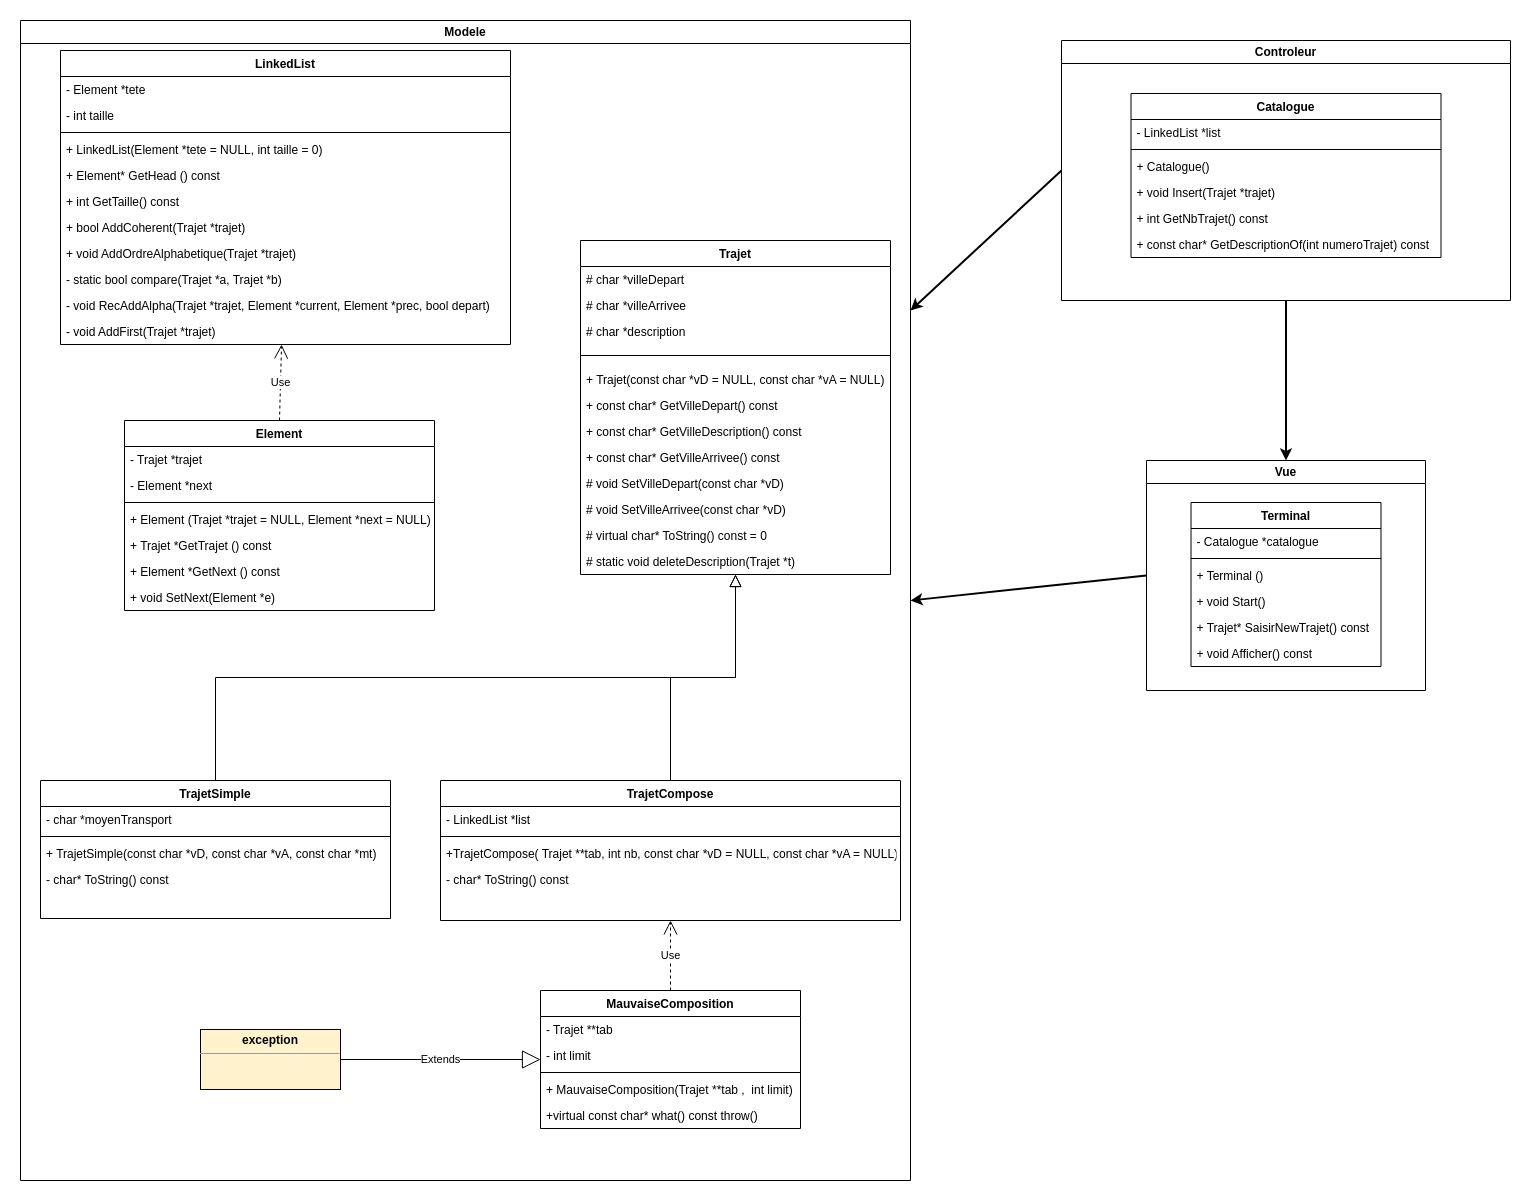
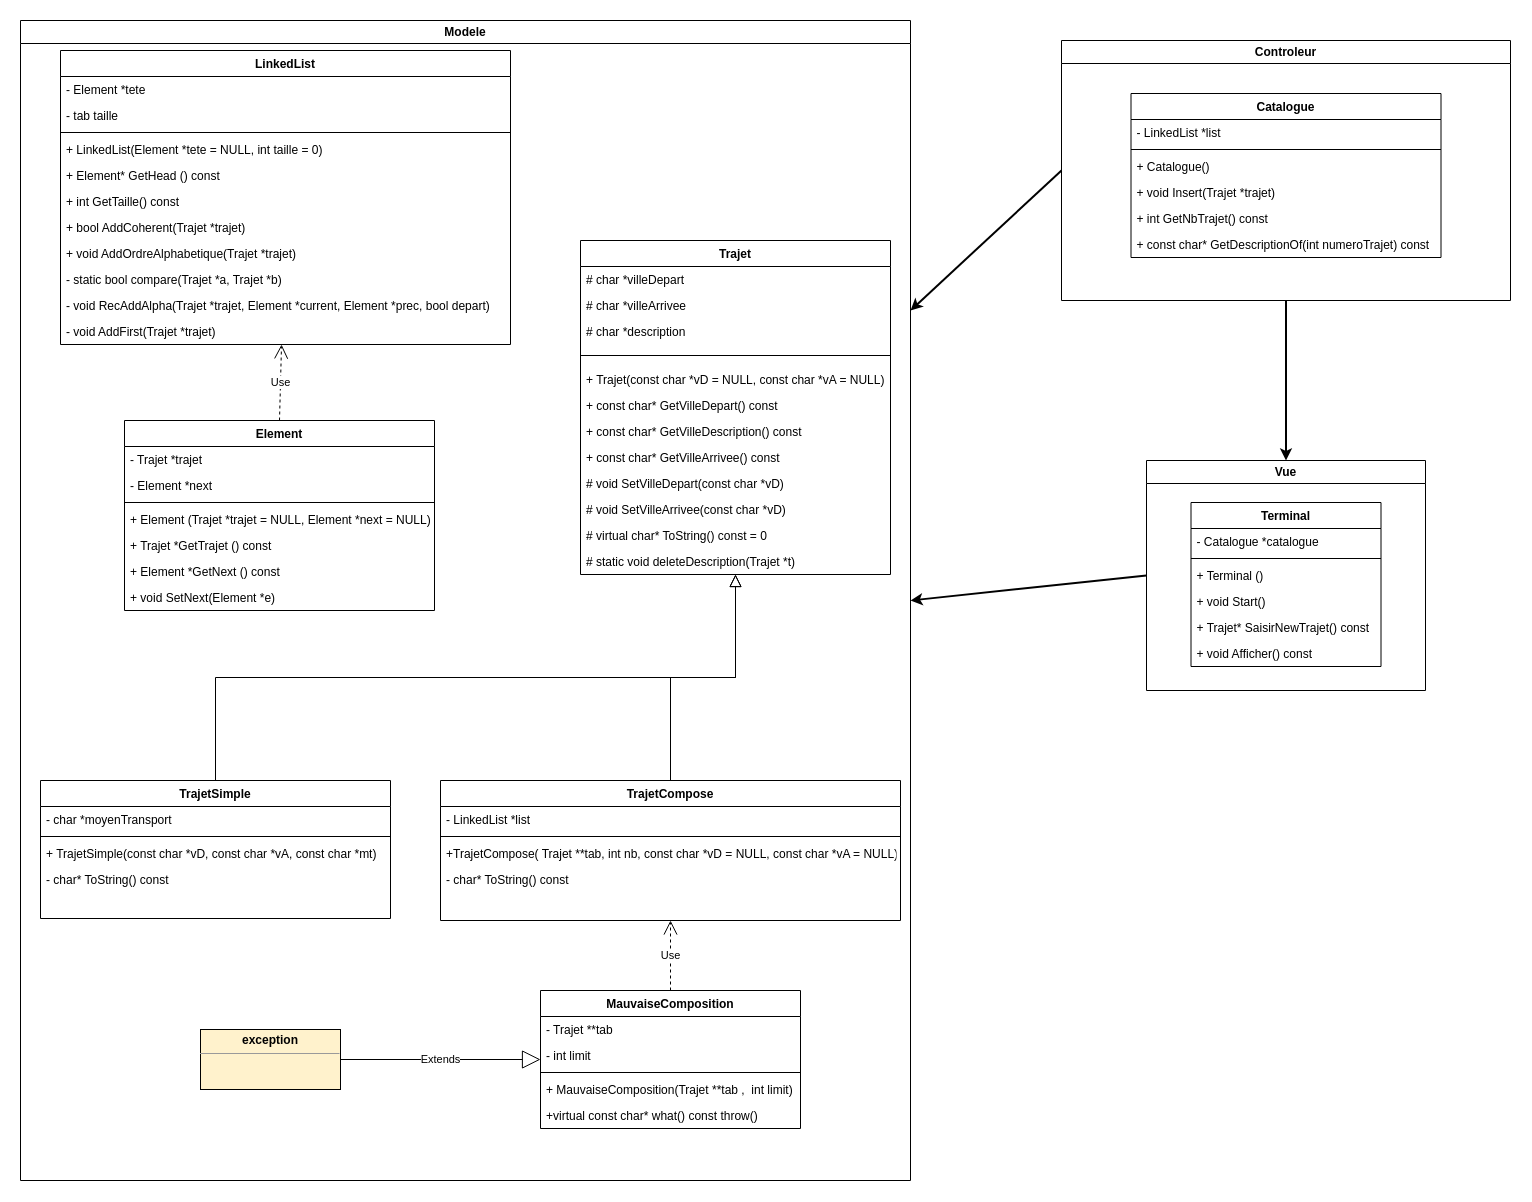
- <mxCell id="16" value="- int taille" style="text;strokeColor=none;fillColor=none;align=left;verticalAlign=top;spacingLeft=4;spacingRight=4;overflow=hidden;rotatable=0;points=[[0,0.5],[1,0.5]];portConstraint=eastwest;" parent="14" vertex="1"><mxGeometry y="52" width="450" height="26" as="geometry" /></mxCell>
+ <mxCell id="16" value="- tab taille" style="text;strokeColor=none;fillColor=none;align=left;verticalAlign=top;spacingLeft=4;spacingRight=4;overflow=hidden;rotatable=0;points=[[0,0.5],[1,0.5]];portConstraint=eastwest;" parent="14" vertex="1"><mxGeometry y="52" width="450" height="26" as="geometry" /></mxCell>
